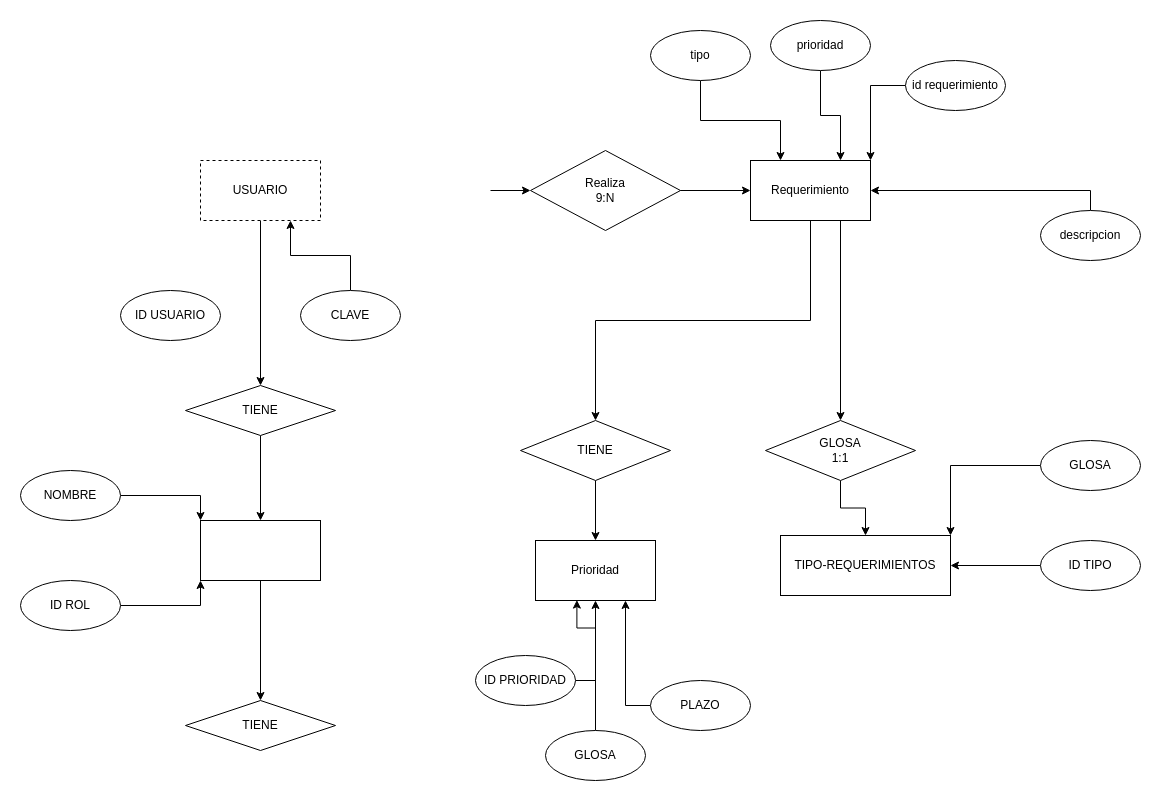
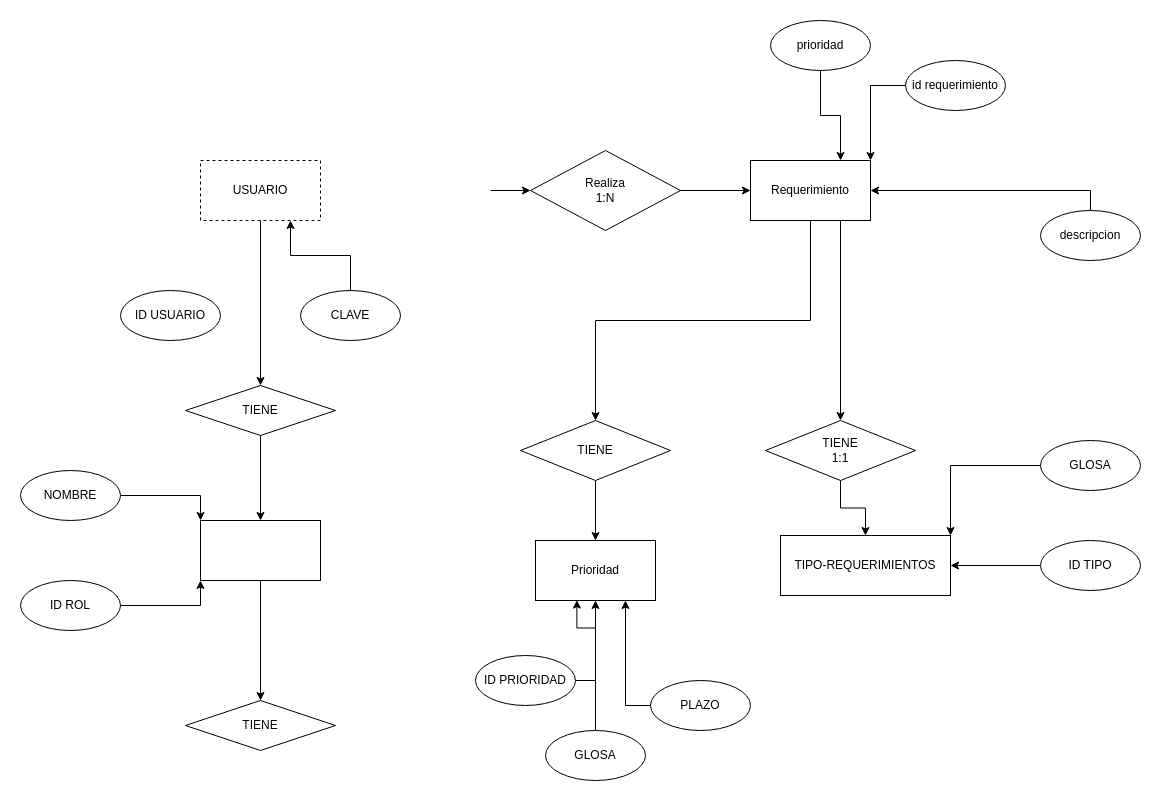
- <mxCell id="21" value="tipo" style="ellipse;whiteSpace=wrap;html=1;" vertex="1" parent="1"><mxGeometry x="650" y="30" width="100" height="50" as="geometry" /></mxCell>
- <mxCell id="20" style="edgeStyle=orthogonalEdgeStyle;rounded=0;orthogonalLoop=1;jettySize=auto;html=1;entryX=0.25;entryY=0;entryDx=0;entryDy=0;" edge="1" parent="1" source="21" target="6"><mxGeometry relative="1" as="geometry" /></mxCell>
- <mxCell id="18" value="&lt;div&gt;Realiza&lt;/div&gt;&lt;div&gt;9:N&lt;br&gt;&lt;/div&gt;" style="rhombus;whiteSpace=wrap;html=1;" vertex="1" parent="1"><mxGeometry x="530" y="150" width="150" height="80" as="geometry" /></mxCell>
+ <mxCell id="18" value="&lt;div&gt;Realiza&lt;/div&gt;&lt;div&gt;1:N&lt;br&gt;&lt;/div&gt;" style="rhombus;whiteSpace=wrap;html=1;" vertex="1" parent="1"><mxGeometry x="530" y="150" width="150" height="80" as="geometry" /></mxCell>
- <mxCell id="33" value="&lt;div&gt;GLOSA&lt;/div&gt;&lt;div&gt;1:1&lt;br&gt;&lt;/div&gt;" style="rhombus;whiteSpace=wrap;html=1;" vertex="1" parent="1"><mxGeometry x="765" y="420" width="150" height="60" as="geometry" /></mxCell>
+ <mxCell id="33" value="&lt;div&gt;TIENE&lt;/div&gt;&lt;div&gt;1:1&lt;br&gt;&lt;/div&gt;" style="rhombus;whiteSpace=wrap;html=1;" vertex="1" parent="1"><mxGeometry x="765" y="420" width="150" height="60" as="geometry" /></mxCell>
